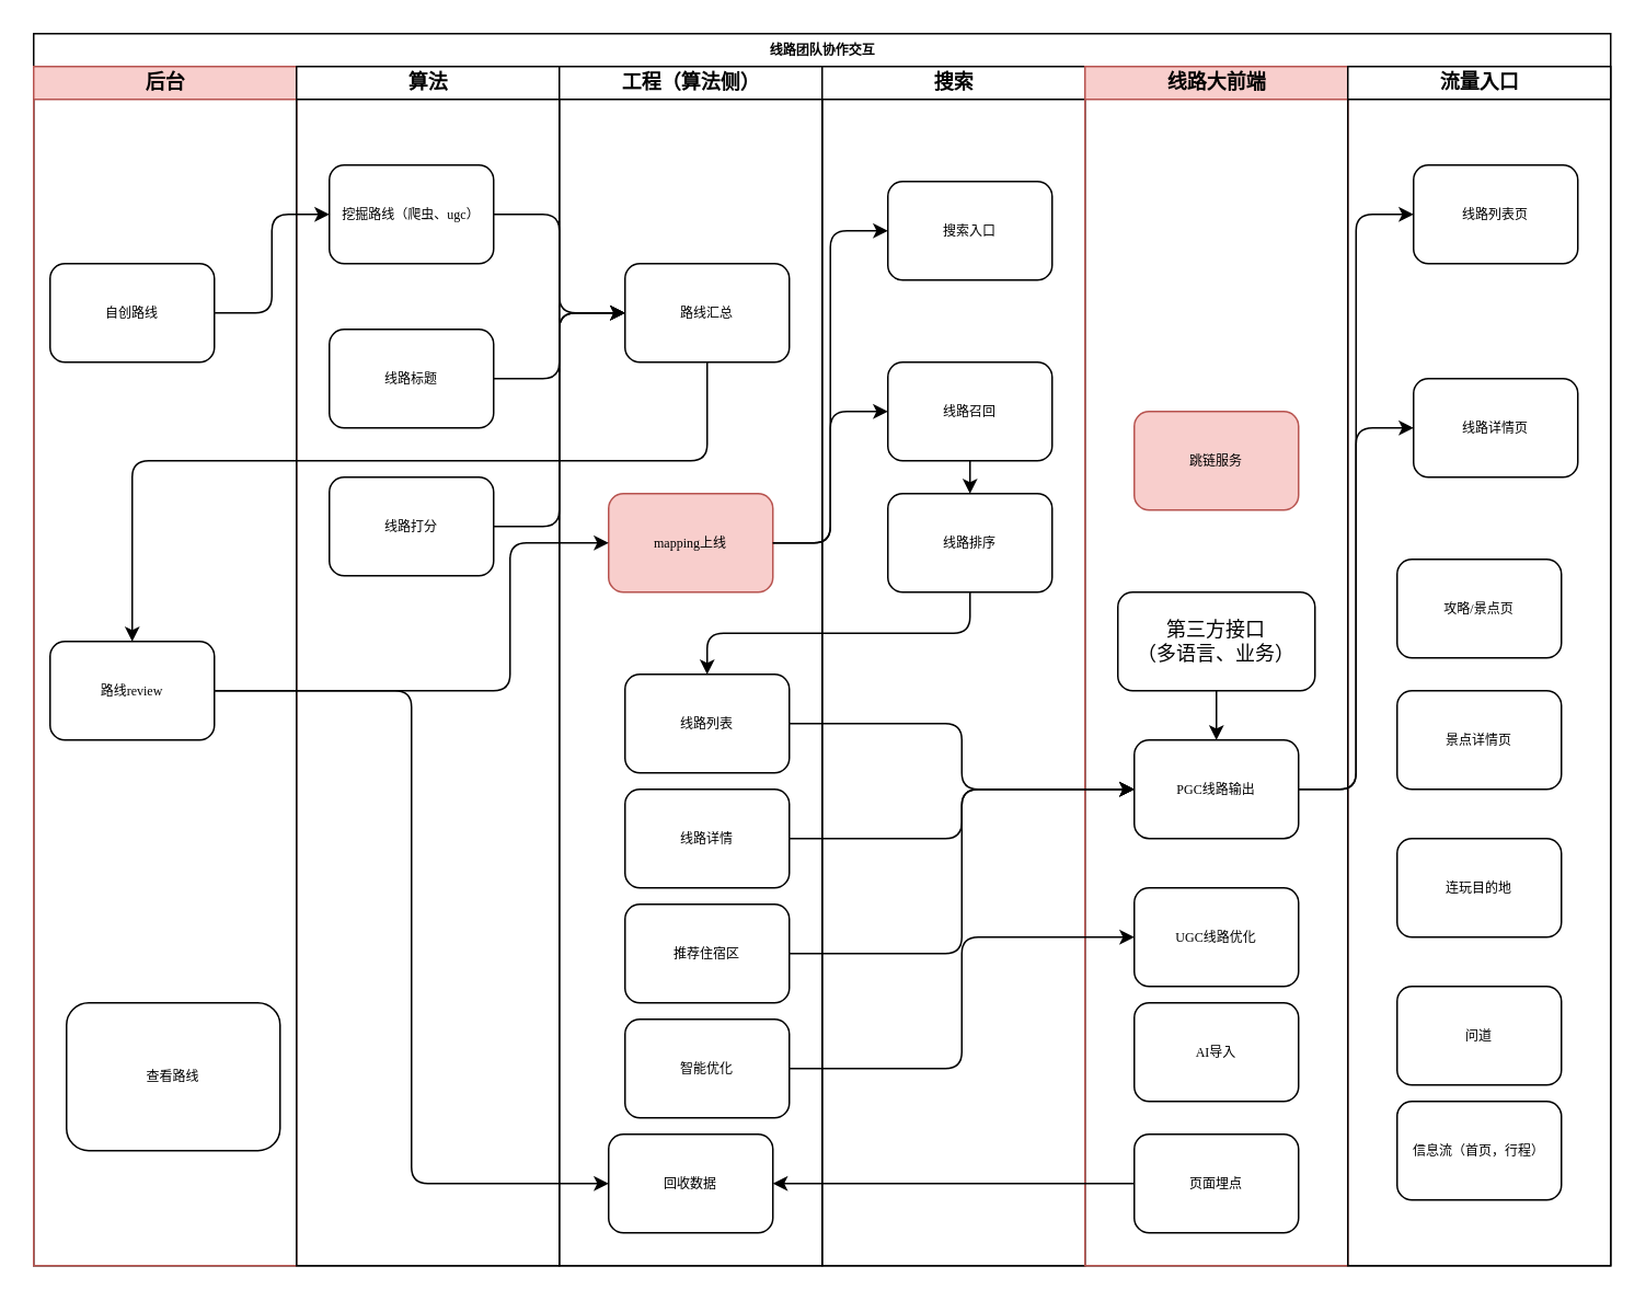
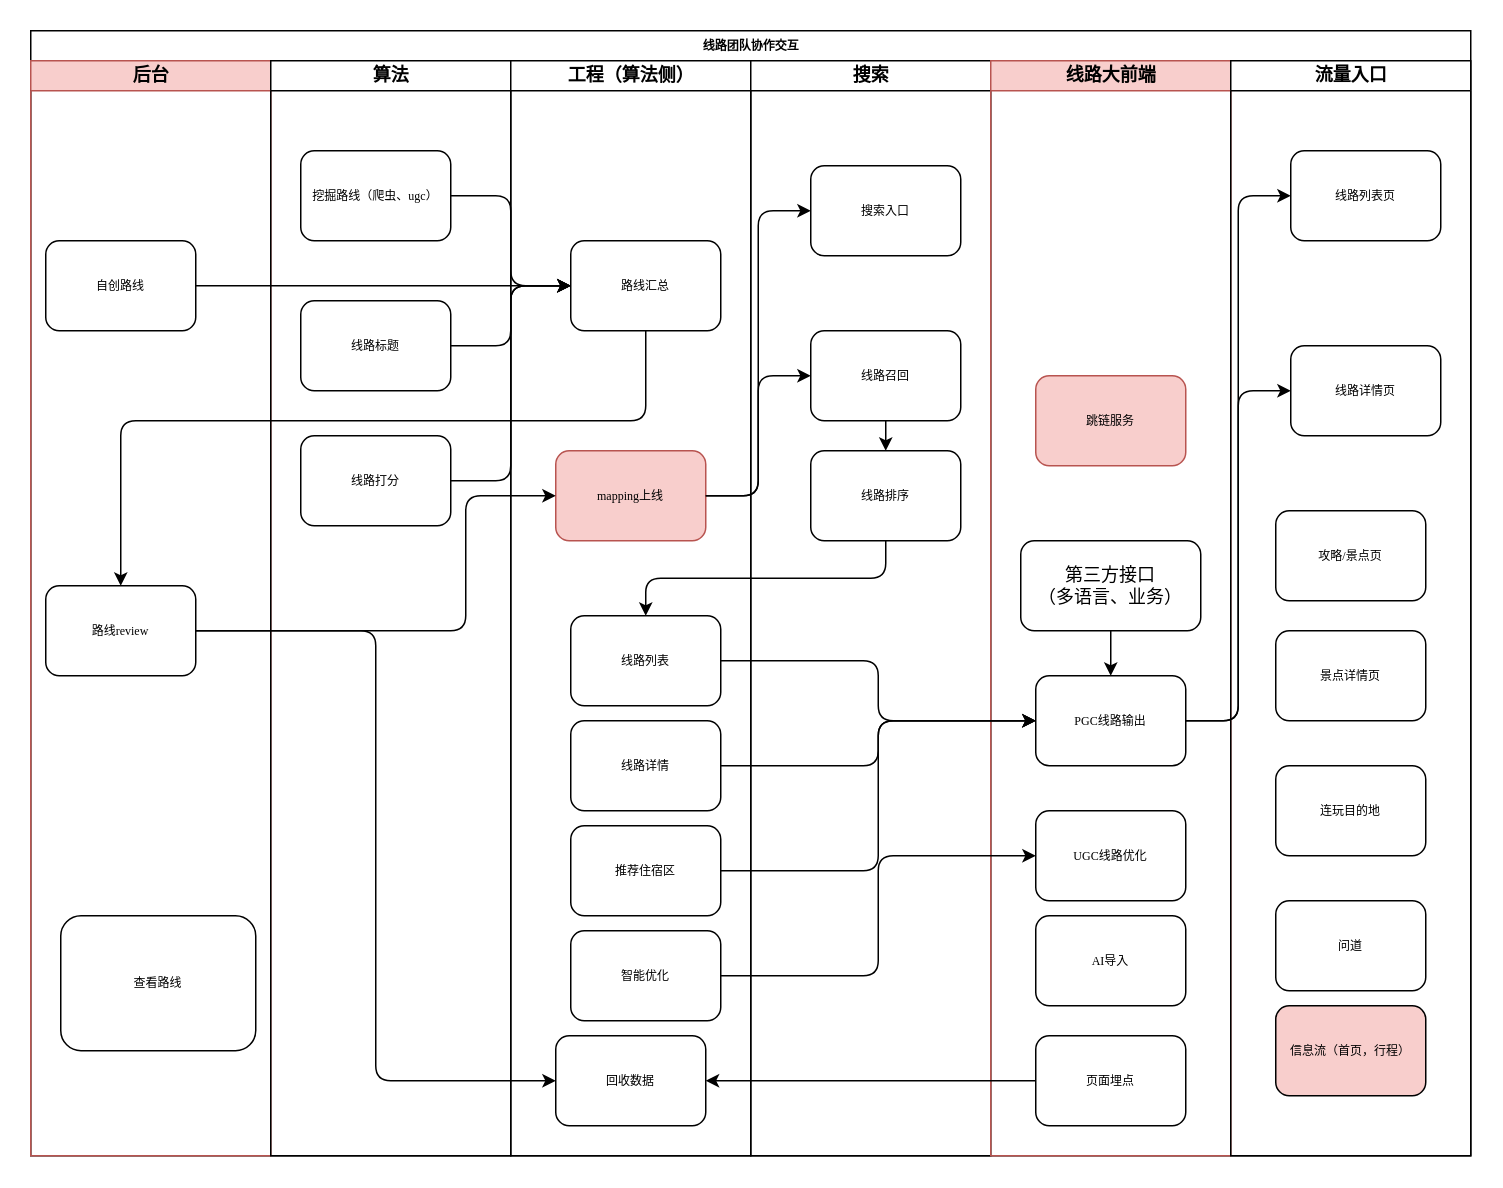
- <mxCell id="41" style="edgeStyle=orthogonalEdgeStyle;rounded=1;orthogonalLoop=1;jettySize=auto;html=1;exitX=1;exitY=0.5;exitDx=0;exitDy=0;curved=0;" parent="2" source="4" target="8" edge="1"><mxGeometry relative="1" as="geometry" /></mxCell>
+ <mxCell id="41" style="edgeStyle=orthogonalEdgeStyle;rounded=1;orthogonalLoop=1;jettySize=auto;html=1;exitX=1;exitY=0.5;exitDx=0;exitDy=0;entryX=0;entryY=0.5;entryDx=0;entryDy=0;curved=0;" parent="2" source="4" target="12" edge="1"><mxGeometry relative="1" as="geometry" /></mxCell>
- <mxCell id="39" value="信息流（首页，行程）" style="rounded=1;whiteSpace=wrap;html=1;shadow=0;labelBackgroundColor=none;strokeWidth=1;fontFamily=Verdana;fontSize=8;align=center;" parent="32" vertex="1"><mxGeometry x="30" y="630" width="100" height="60" as="geometry" /></mxCell>
+ <mxCell id="39" value="信息流（首页，行程）" style="rounded=1;whiteSpace=wrap;html=1;shadow=0;labelBackgroundColor=none;strokeWidth=1;fontFamily=Verdana;fontSize=8;align=center;fillColor=#f8cecc;" parent="32" vertex="1"><mxGeometry x="30" y="630" width="100" height="60" as="geometry" /></mxCell>
